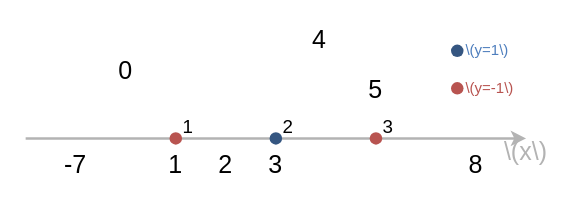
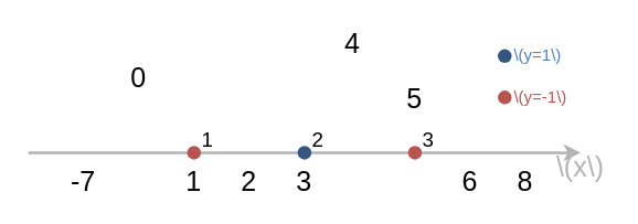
+ <mxCell id="21" value="6" style="text;html=1;strokeColor=none;fillColor=none;align=center;verticalAlign=middle;whiteSpace=wrap;rounded=0;fontSize=20;" vertex="1" parent="1"><mxGeometry x="320" y="120" width="40" height="20" as="geometry" /></mxCell>
